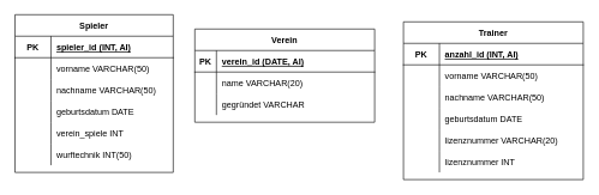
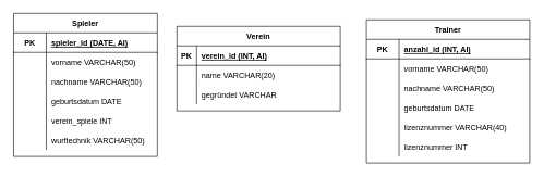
- <mxCell id="5" value="spieler_id (INT, AI)" style="shape=partialRectangle;connectable=0;fillColor=none;top=0;left=0;bottom=0;right=0;align=left;spacingLeft=6;fontStyle=5;overflow=hidden;" parent="3" vertex="1"><mxGeometry x="50.0" width="170.0" height="30" as="geometry"><mxRectangle width="170.0" height="30" as="alternateBounds" /></mxGeometry></mxCell>
+ <mxCell id="5" value="spieler_id (DATE, AI)" style="shape=partialRectangle;connectable=0;fillColor=none;top=0;left=0;bottom=0;right=0;align=left;spacingLeft=6;fontStyle=5;overflow=hidden;" parent="3" vertex="1"><mxGeometry x="50.0" width="170.0" height="30" as="geometry"><mxRectangle width="170.0" height="30" as="alternateBounds" /></mxGeometry></mxCell>
- <mxCell id="43" value="verein_id (DATE, AI)" style="shape=partialRectangle;connectable=0;fillColor=none;top=0;left=0;bottom=0;right=0;align=left;spacingLeft=6;fontStyle=5;overflow=hidden;" parent="41" vertex="1"><mxGeometry x="30" width="220" height="30" as="geometry"><mxRectangle width="220" height="30" as="alternateBounds" /></mxGeometry></mxCell>
+ <mxCell id="43" value="verein_id (INT, AI)" style="shape=partialRectangle;connectable=0;fillColor=none;top=0;left=0;bottom=0;right=0;align=left;spacingLeft=6;fontStyle=5;overflow=hidden;" parent="41" vertex="1"><mxGeometry x="30" width="220" height="30" as="geometry"><mxRectangle width="220" height="30" as="alternateBounds" /></mxGeometry></mxCell>
- <mxCell id="36" value="lizenznummer VARCHAR(20)" style="shape=partialRectangle;connectable=0;fillColor=none;top=0;left=0;bottom=0;right=0;align=left;spacingLeft=6;overflow=hidden;" vertex="1" parent="34"><mxGeometry x="50.0" width="200.0" height="30" as="geometry"><mxRectangle width="200.0" height="30" as="alternateBounds" /></mxGeometry></mxCell>
+ <mxCell id="36" value="lizenznummer VARCHAR(40)" style="shape=partialRectangle;connectable=0;fillColor=none;top=0;left=0;bottom=0;right=0;align=left;spacingLeft=6;overflow=hidden;" vertex="1" parent="34"><mxGeometry x="50.0" width="200.0" height="30" as="geometry"><mxRectangle width="200.0" height="30" as="alternateBounds" /></mxGeometry></mxCell>
- <mxCell id="20" value="wurftechnik INT(50)" style="shape=partialRectangle;connectable=0;fillColor=none;top=0;left=0;bottom=0;right=0;align=left;spacingLeft=6;overflow=hidden;" vertex="1" parent="18"><mxGeometry x="50.0" width="170.0" height="30" as="geometry"><mxRectangle width="170.0" height="30" as="alternateBounds" /></mxGeometry></mxCell>
+ <mxCell id="20" value="wurftechnik VARCHAR(50)" style="shape=partialRectangle;connectable=0;fillColor=none;top=0;left=0;bottom=0;right=0;align=left;spacingLeft=6;overflow=hidden;" vertex="1" parent="18"><mxGeometry x="50.0" width="170.0" height="30" as="geometry"><mxRectangle width="170.0" height="30" as="alternateBounds" /></mxGeometry></mxCell>
